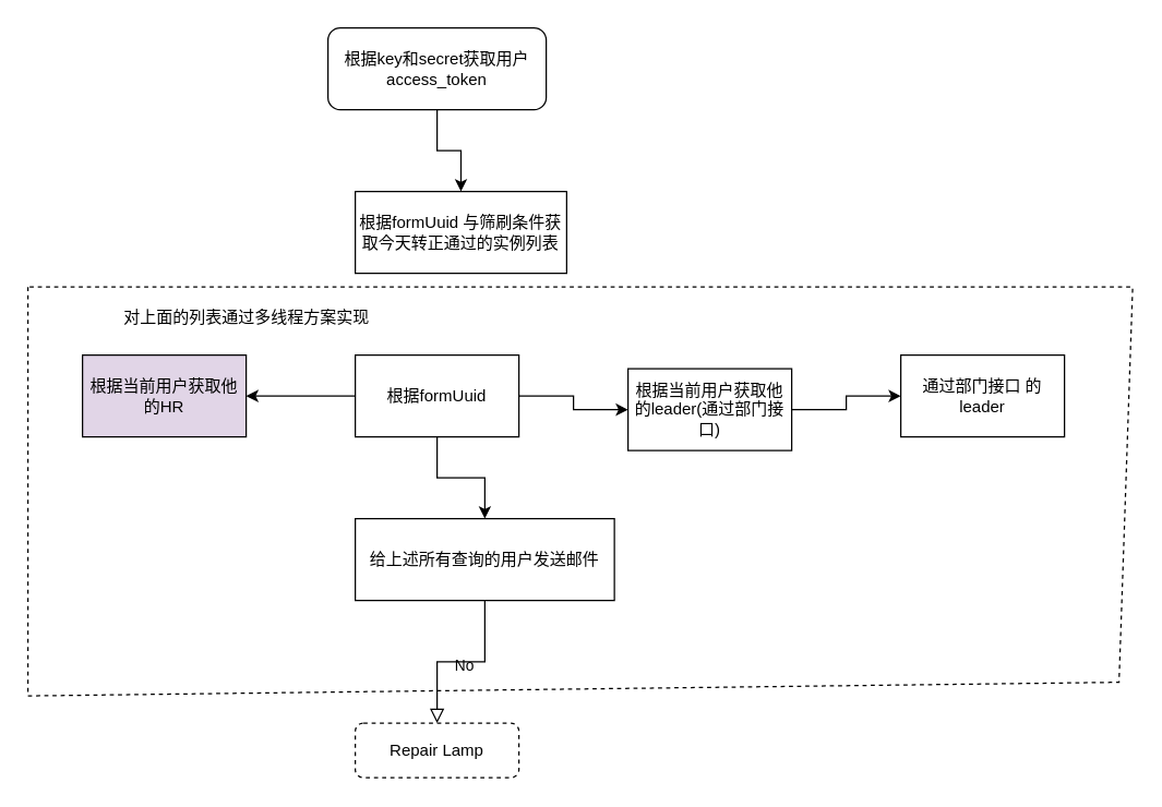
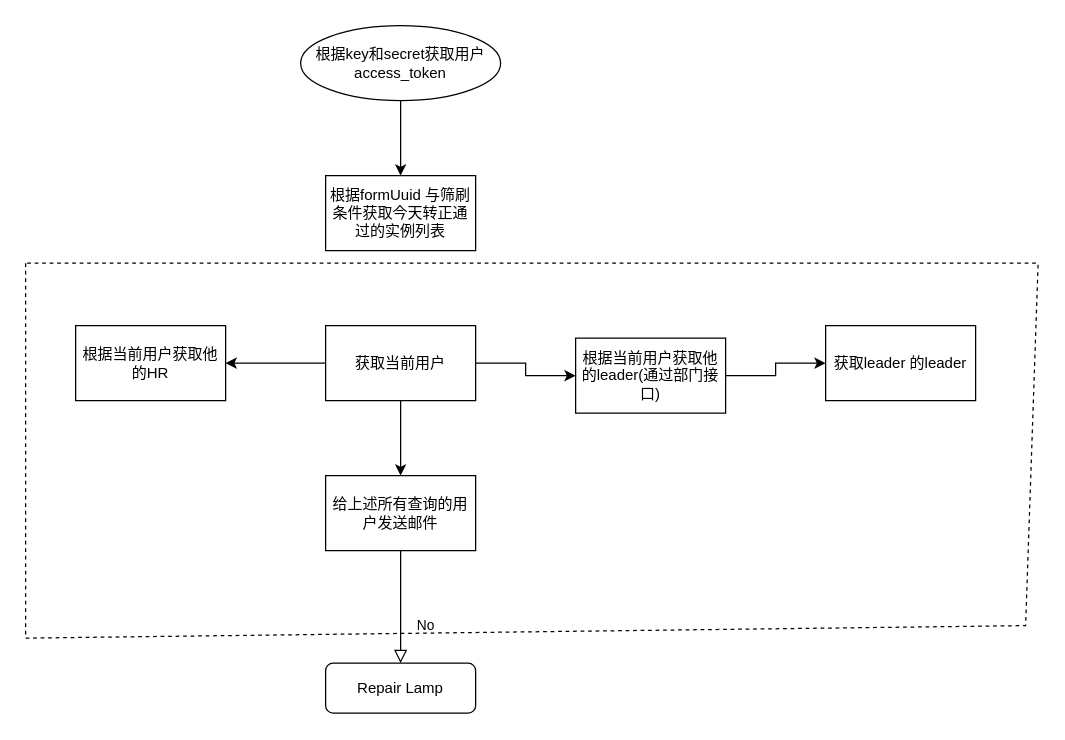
- <mxCell id="3" value="根据key和secret获取用户access_token" style="rounded=1;whiteSpace=wrap;html=1;fontSize=12;glass=0;strokeWidth=1;shadow=0;" parent="1" vertex="1"><mxGeometry x="240" y="20" width="160" height="60" as="geometry" /></mxCell>
+ <mxCell id="3" value="根据key和secret获取用户access_token" style="ellipse;whiteSpace=wrap;html=1;fontSize=12;glass=0;strokeWidth=1;shadow=0;" parent="1" vertex="1"><mxGeometry x="240" y="20" width="160" height="60" as="geometry" /></mxCell>
- <mxCell id="6" value="根据formUuid 与筛刷条件获取今天转正通过的实例列表" style="rounded=0;whiteSpace=wrap;html=1;" vertex="1" parent="1"><mxGeometry x="260" y="140" width="155" height="60" as="geometry" /></mxCell>
+ <mxCell id="6" value="根据formUuid 与筛刷条件获取今天转正通过的实例列表" style="rounded=0;whiteSpace=wrap;html=1;" vertex="1" parent="1"><mxGeometry x="260" y="140" width="120" height="60" as="geometry" /></mxCell>
- <mxCell id="17" value="对上面的列表通过多线程方案实现" style="text;html=1;align=center;verticalAlign=middle;resizable=0;points=[];autosize=1;strokeColor=none;fillColor=none;" vertex="1" parent="1"><mxGeometry x="80" y="218" width="200" height="30" as="geometry" /></mxCell>
- <mxCell id="13" value="根据当前用户获取他的HR" style="rounded=0;whiteSpace=wrap;html=1;fillColor=#e1d5e7;" vertex="1" parent="1"><mxGeometry x="60" y="260" width="120" height="60" as="geometry" /></mxCell>
+ <mxCell id="13" value="根据当前用户获取他的HR" style="rounded=0;whiteSpace=wrap;html=1;" vertex="1" parent="1"><mxGeometry x="60" y="260" width="120" height="60" as="geometry" /></mxCell>
- <mxCell id="10" value="根据formUuid" style="whiteSpace=wrap;html=1;rounded=0;" vertex="1" parent="1"><mxGeometry x="260" y="260" width="120" height="60" as="geometry" /></mxCell>
+ <mxCell id="10" value="获取当前用户" style="whiteSpace=wrap;html=1;rounded=0;" vertex="1" parent="1"><mxGeometry x="260" y="260" width="120" height="60" as="geometry" /></mxCell>
- <mxCell id="14" value="通过部门接口 的leader" style="whiteSpace=wrap;html=1;rounded=0;" vertex="1" parent="1"><mxGeometry x="660" y="260" width="120" height="60" as="geometry" /></mxCell>
+ <mxCell id="14" value="获取leader 的leader" style="whiteSpace=wrap;html=1;rounded=0;" vertex="1" parent="1"><mxGeometry x="660" y="260" width="120" height="60" as="geometry" /></mxCell>
- <mxCell id="15" value="给上述所有查询的用户发送邮件" style="whiteSpace=wrap;html=1;rounded=0;" vertex="1" parent="1"><mxGeometry x="260" y="380" width="190" height="60" as="geometry" /></mxCell>
+ <mxCell id="15" value="给上述所有查询的用户发送邮件" style="whiteSpace=wrap;html=1;rounded=0;" vertex="1" parent="1"><mxGeometry x="260" y="380" width="120" height="60" as="geometry" /></mxCell>
- <mxCell id="5" value="Repair Lamp" style="rounded=1;whiteSpace=wrap;html=1;fontSize=12;glass=0;strokeWidth=1;shadow=0;dashed=1;" parent="1" vertex="1"><mxGeometry x="260" y="530" width="120" height="40" as="geometry" /></mxCell>
+ <mxCell id="5" value="Repair Lamp" style="rounded=1;whiteSpace=wrap;html=1;fontSize=12;glass=0;strokeWidth=1;shadow=0;" parent="1" vertex="1"><mxGeometry x="260" y="530" width="120" height="40" as="geometry" /></mxCell>
